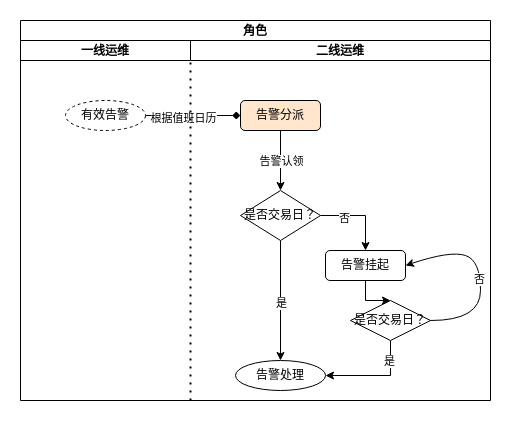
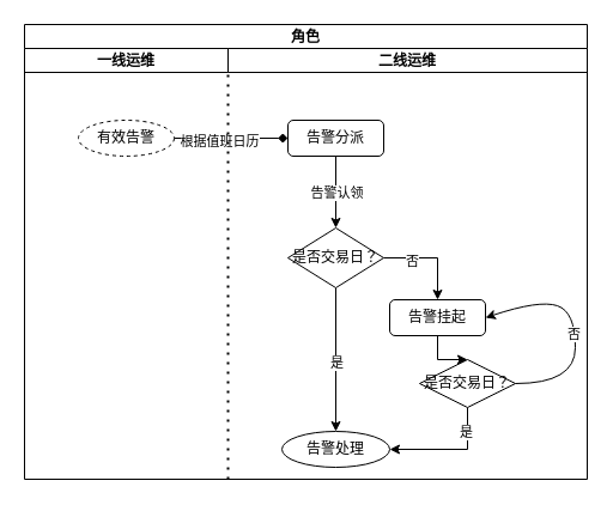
- <mxCell id="10" value="告警分派" style="rounded=1;whiteSpace=wrap;html=1;fillColor=#ffe6cc;" parent="1" vertex="1"><mxGeometry x="240" y="100" width="80" height="30" as="geometry" /></mxCell>
+ <mxCell id="10" value="告警分派" style="rounded=1;whiteSpace=wrap;html=1;" parent="1" vertex="1"><mxGeometry x="240" y="100" width="80" height="30" as="geometry" /></mxCell>
